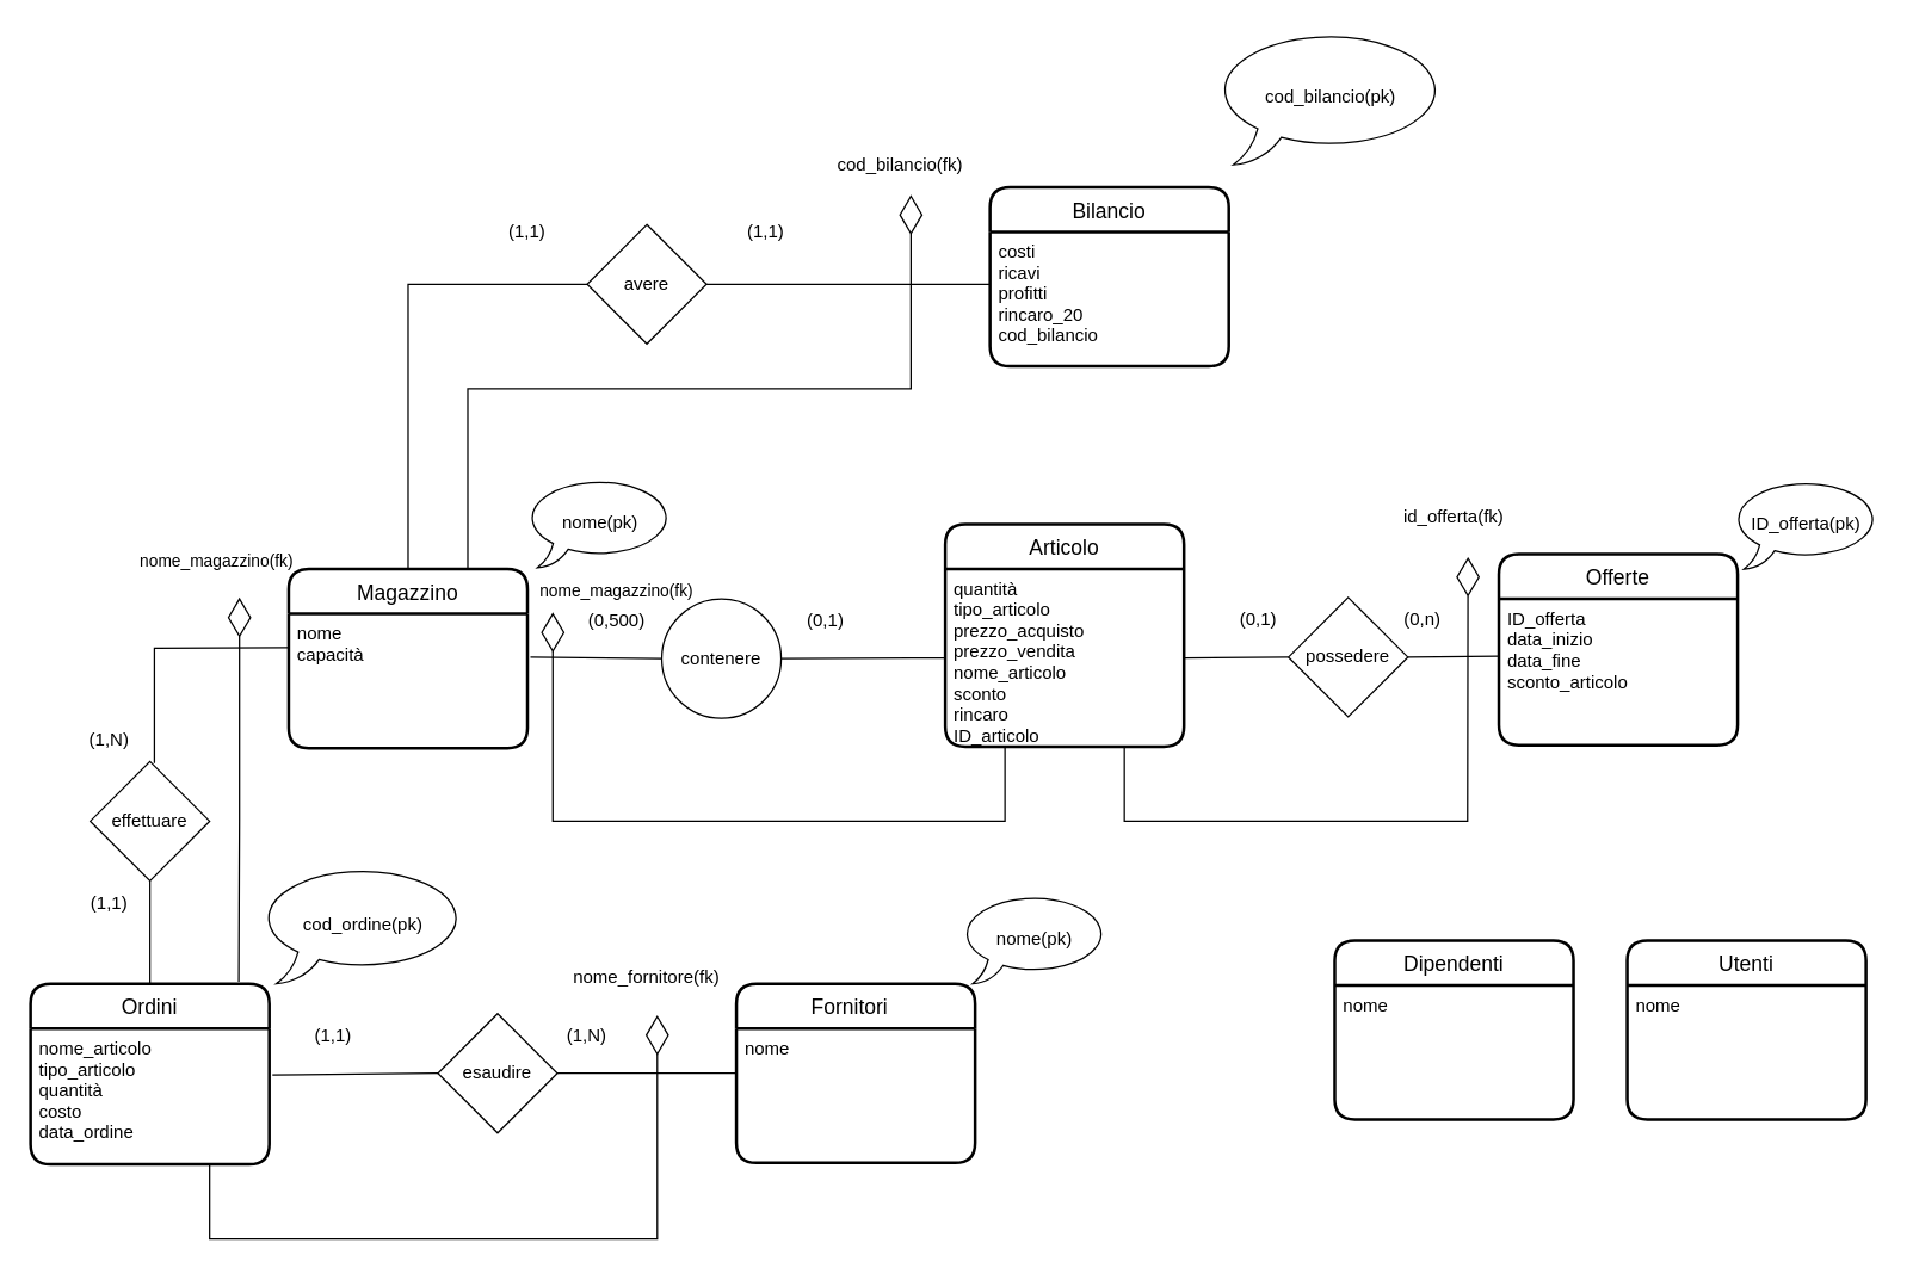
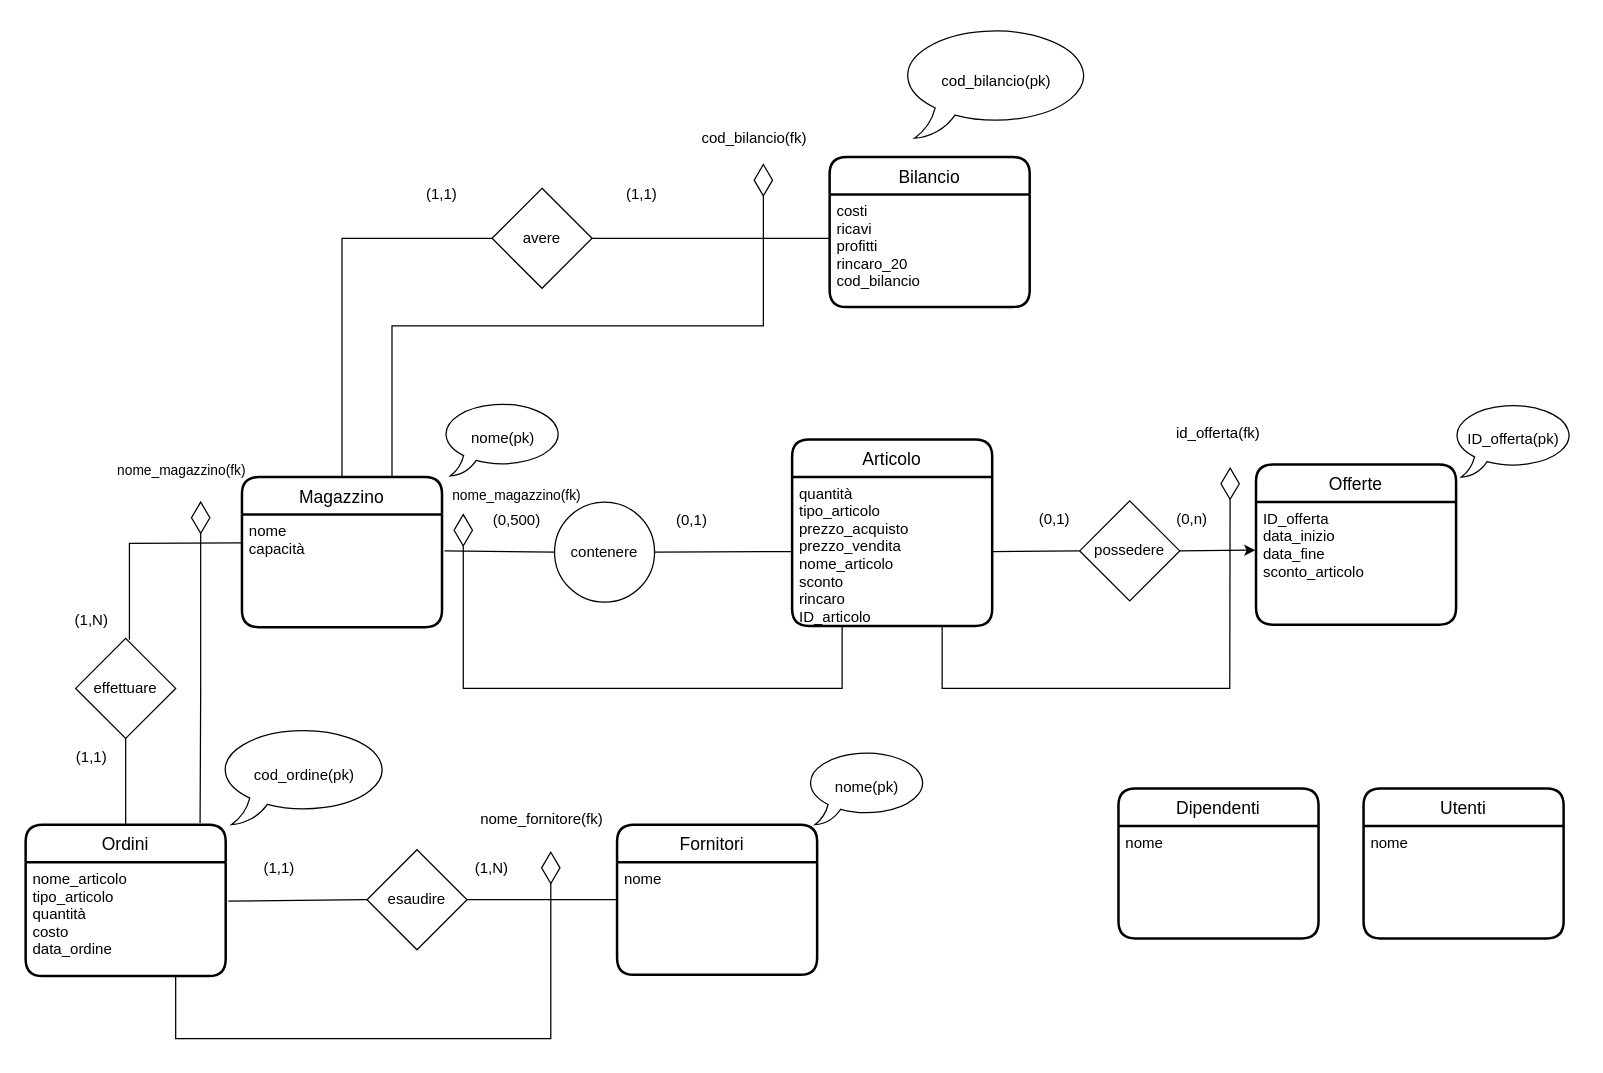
- <mxCell id="42" value="cod_bilancio(pk)" style="whiteSpace=wrap;html=1;shape=mxgraph.basic.oval_callout" vertex="1" parent="1"><mxGeometry x="813" y="20" width="157" height="90" as="geometry" /></mxCell>
+ <mxCell id="42" value="cod_bilancio(pk)" style="whiteSpace=wrap;html=1;shape=mxgraph.basic.oval_callout" vertex="1" parent="1"><mxGeometry x="718" y="20" width="157" height="90" as="geometry" /></mxCell>
- <mxCell id="34" value="" style="endArrow=none;html=1;rounded=0;exitX=1;exitY=0.5;exitDx=0;exitDy=0;entryX=-0.003;entryY=0.392;entryDx=0;entryDy=0;entryPerimeter=0;" edge="1" parent="1" source="33" target="25"><mxGeometry width="50" height="50" relative="1" as="geometry"><mxPoint x="243" y="320" as="sourcePoint" /><mxPoint x="1000" y="440" as="targetPoint" /></mxGeometry></mxCell>
+ <mxCell id="34" value="" style="endArrow=classic;html=1;rounded=0;exitX=1;exitY=0.5;exitDx=0;exitDy=0;entryX=-0.003;entryY=0.392;entryDx=0;entryDy=0;entryPerimeter=0;" edge="1" parent="1" source="33" target="25"><mxGeometry width="50" height="50" relative="1" as="geometry"><mxPoint x="243" y="320" as="sourcePoint" /><mxPoint x="1000" y="440" as="targetPoint" /></mxGeometry></mxCell>
